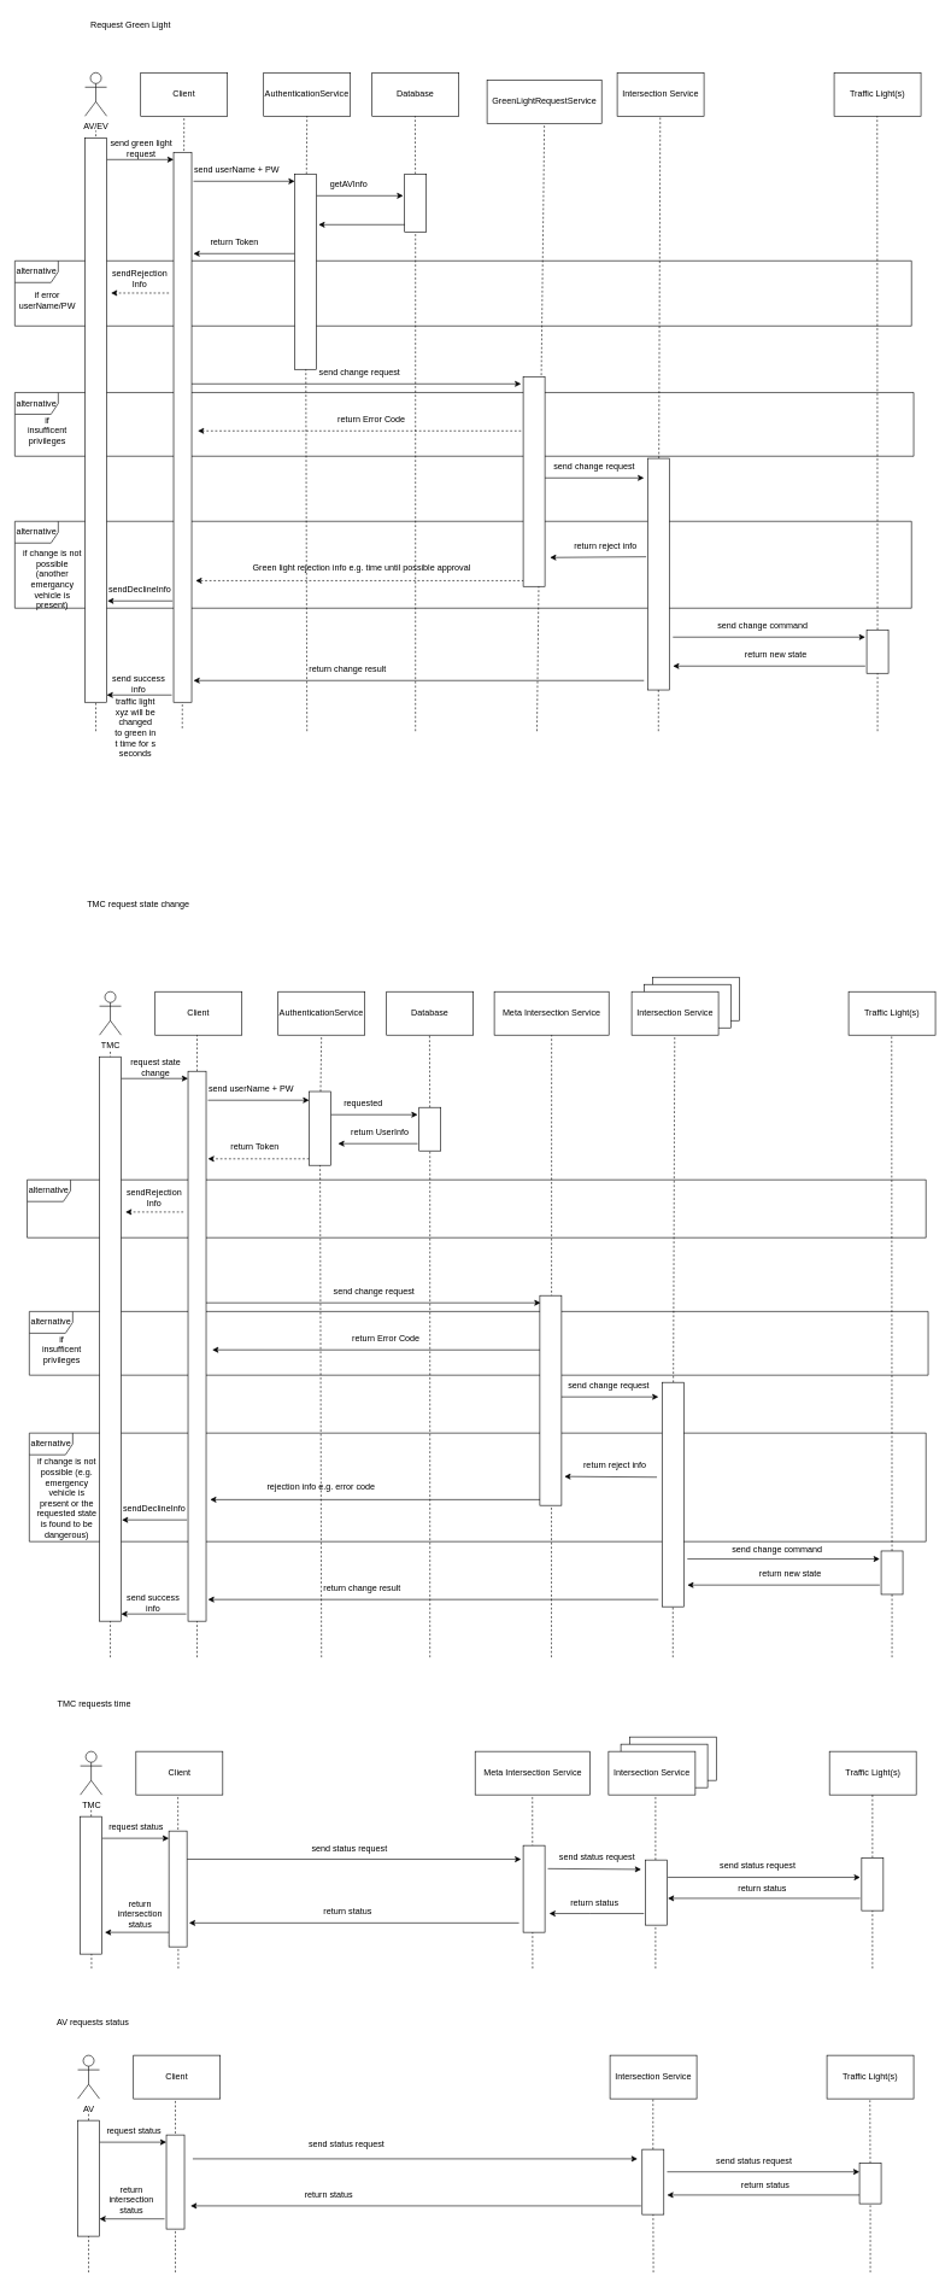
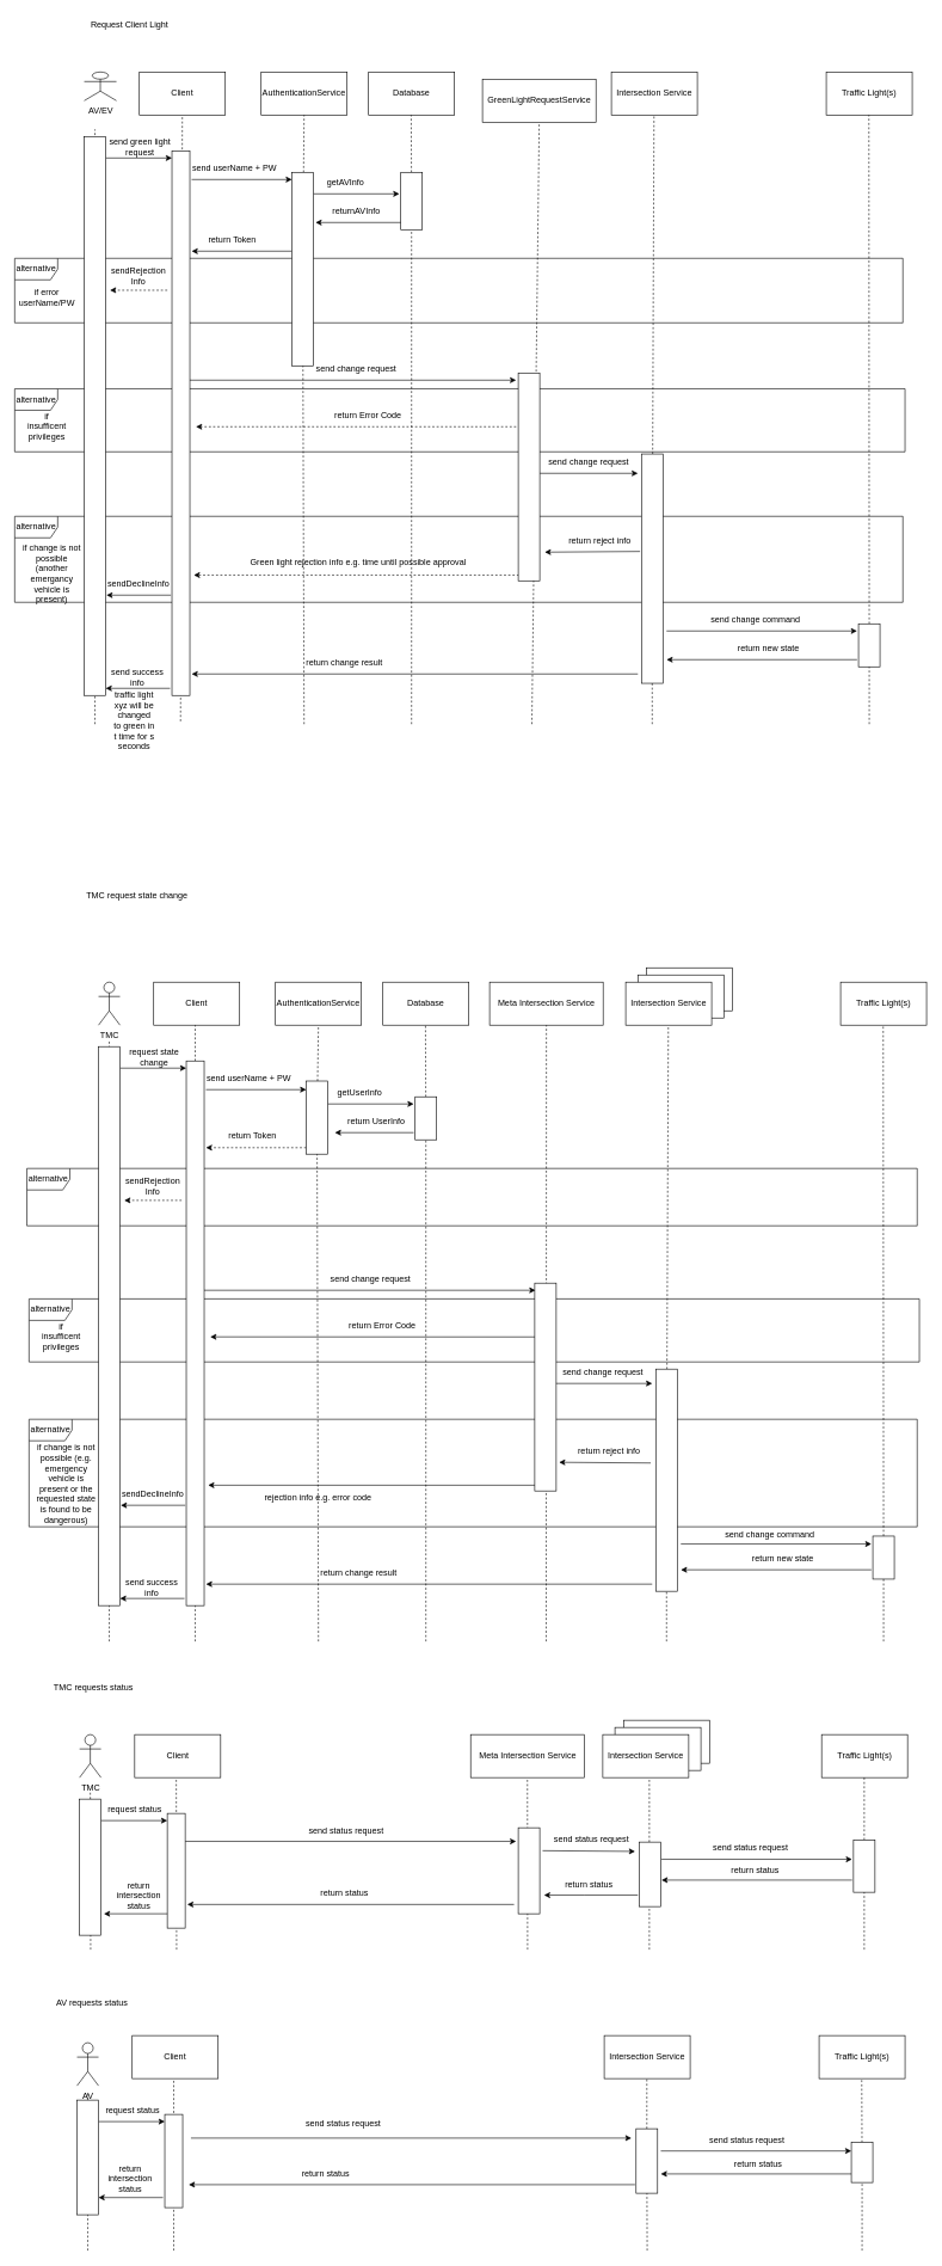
- <mxCell id="56" value="Request Green Light" style="text;html=1;strokeColor=none;fillColor=none;align=center;verticalAlign=middle;whiteSpace=wrap;rounded=0;" parent="1" vertex="1"><mxGeometry x="34" y="20" width="293" height="30" as="geometry" /></mxCell>
+ <mxCell id="56" value="Request Client Light" style="text;html=1;strokeColor=none;fillColor=none;align=center;verticalAlign=middle;whiteSpace=wrap;rounded=0;" parent="1" vertex="1"><mxGeometry x="34" y="20" width="293" height="30" as="geometry" /></mxCell>
- <mxCell id="7" value="AV/EV" style="shape=umlActor;verticalLabelPosition=bottom;verticalAlign=top;html=1;outlineConnect=0;" parent="1" vertex="1"><mxGeometry x="117" y="100" width="30" height="60" as="geometry" /></mxCell>
+ <mxCell id="7" value="AV/EV" style="shape=umlActor;verticalLabelPosition=bottom;verticalAlign=top;html=1;outlineConnect=0;" parent="1" vertex="1"><mxGeometry x="117" y="100" width="45" height="40" as="geometry" /></mxCell>
+ <mxCell id="31" value="returnAVInfo" style="text;html=1;strokeColor=none;fillColor=none;align=center;verticalAlign=middle;whiteSpace=wrap;rounded=0;" parent="1" vertex="1"><mxGeometry x="467" y="280" width="60" height="30" as="geometry" /></mxCell>
- <mxCell id="95" value="requested" style="text;html=1;strokeColor=none;fillColor=none;align=center;verticalAlign=middle;whiteSpace=wrap;rounded=0;" parent="1" vertex="1"><mxGeometry x="457" y="1510" width="90" height="30" as="geometry" /></mxCell>
+ <mxCell id="95" value="getUserInfo" style="text;html=1;strokeColor=none;fillColor=none;align=center;verticalAlign=middle;whiteSpace=wrap;rounded=0;" parent="1" vertex="1"><mxGeometry x="457" y="1510" width="90" height="30" as="geometry" /></mxCell>
- <mxCell id="100" value="rejection info e.g. error code" style="text;html=1;strokeColor=none;fillColor=none;align=left;verticalAlign=middle;whiteSpace=wrap;rounded=0;" parent="1" vertex="1"><mxGeometry x="367" y="2040" width="311" height="30" as="geometry" /></mxCell>
+ <mxCell id="100" value="rejection info e.g. error code" style="text;html=1;strokeColor=none;fillColor=none;align=left;verticalAlign=middle;whiteSpace=wrap;rounded=0;" parent="1" vertex="1"><mxGeometry x="367" y="2075" width="311" height="30" as="geometry" /></mxCell>
- <mxCell id="196" value="TMC requests time" style="text;html=1;strokeColor=none;fillColor=none;align=center;verticalAlign=middle;whiteSpace=wrap;rounded=0;" parent="1" vertex="1"><mxGeometry x="66" y="2340" width="128" height="30" as="geometry" /></mxCell>
+ <mxCell id="196" value="TMC requests status" style="text;html=1;strokeColor=none;fillColor=none;align=center;verticalAlign=middle;whiteSpace=wrap;rounded=0;" parent="1" vertex="1"><mxGeometry x="66" y="2340" width="128" height="30" as="geometry" /></mxCell>
- <mxCell id="162" value="AV" style="shape=umlActor;verticalLabelPosition=bottom;verticalAlign=top;html=1;outlineConnect=0;" parent="1" vertex="1"><mxGeometry x="107" y="2840" width="30" height="60" as="geometry" /></mxCell>
+ <mxCell id="162" value="AV" style="shape=umlActor;verticalLabelPosition=bottom;verticalAlign=top;html=1;outlineConnect=0;" parent="1" vertex="1"><mxGeometry x="107" y="2850" width="30" height="60" as="geometry" /></mxCell>
